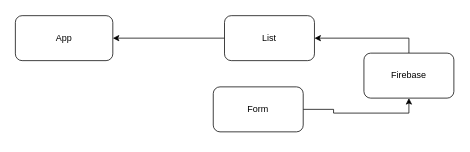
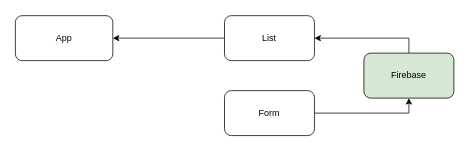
- <mxCell id="8" value="Firebase" style="rounded=1;whiteSpace=wrap;html=1;" vertex="1" parent="1"><mxGeometry x="485" y="70" width="120" height="60" as="geometry" /></mxCell>
+ <mxCell id="8" value="Firebase" style="rounded=1;whiteSpace=wrap;html=1;fillColor=#d5e8d4;" vertex="1" parent="1"><mxGeometry x="485" y="70" width="120" height="60" as="geometry" /></mxCell>
- <mxCell id="6" value="Form" style="rounded=1;whiteSpace=wrap;html=1;" vertex="1" parent="1"><mxGeometry x="284" y="115" width="120" height="60" as="geometry" /></mxCell>
+ <mxCell id="6" value="Form" style="rounded=1;whiteSpace=wrap;html=1;" vertex="1" parent="1"><mxGeometry x="299" y="120" width="120" height="60" as="geometry" /></mxCell>
